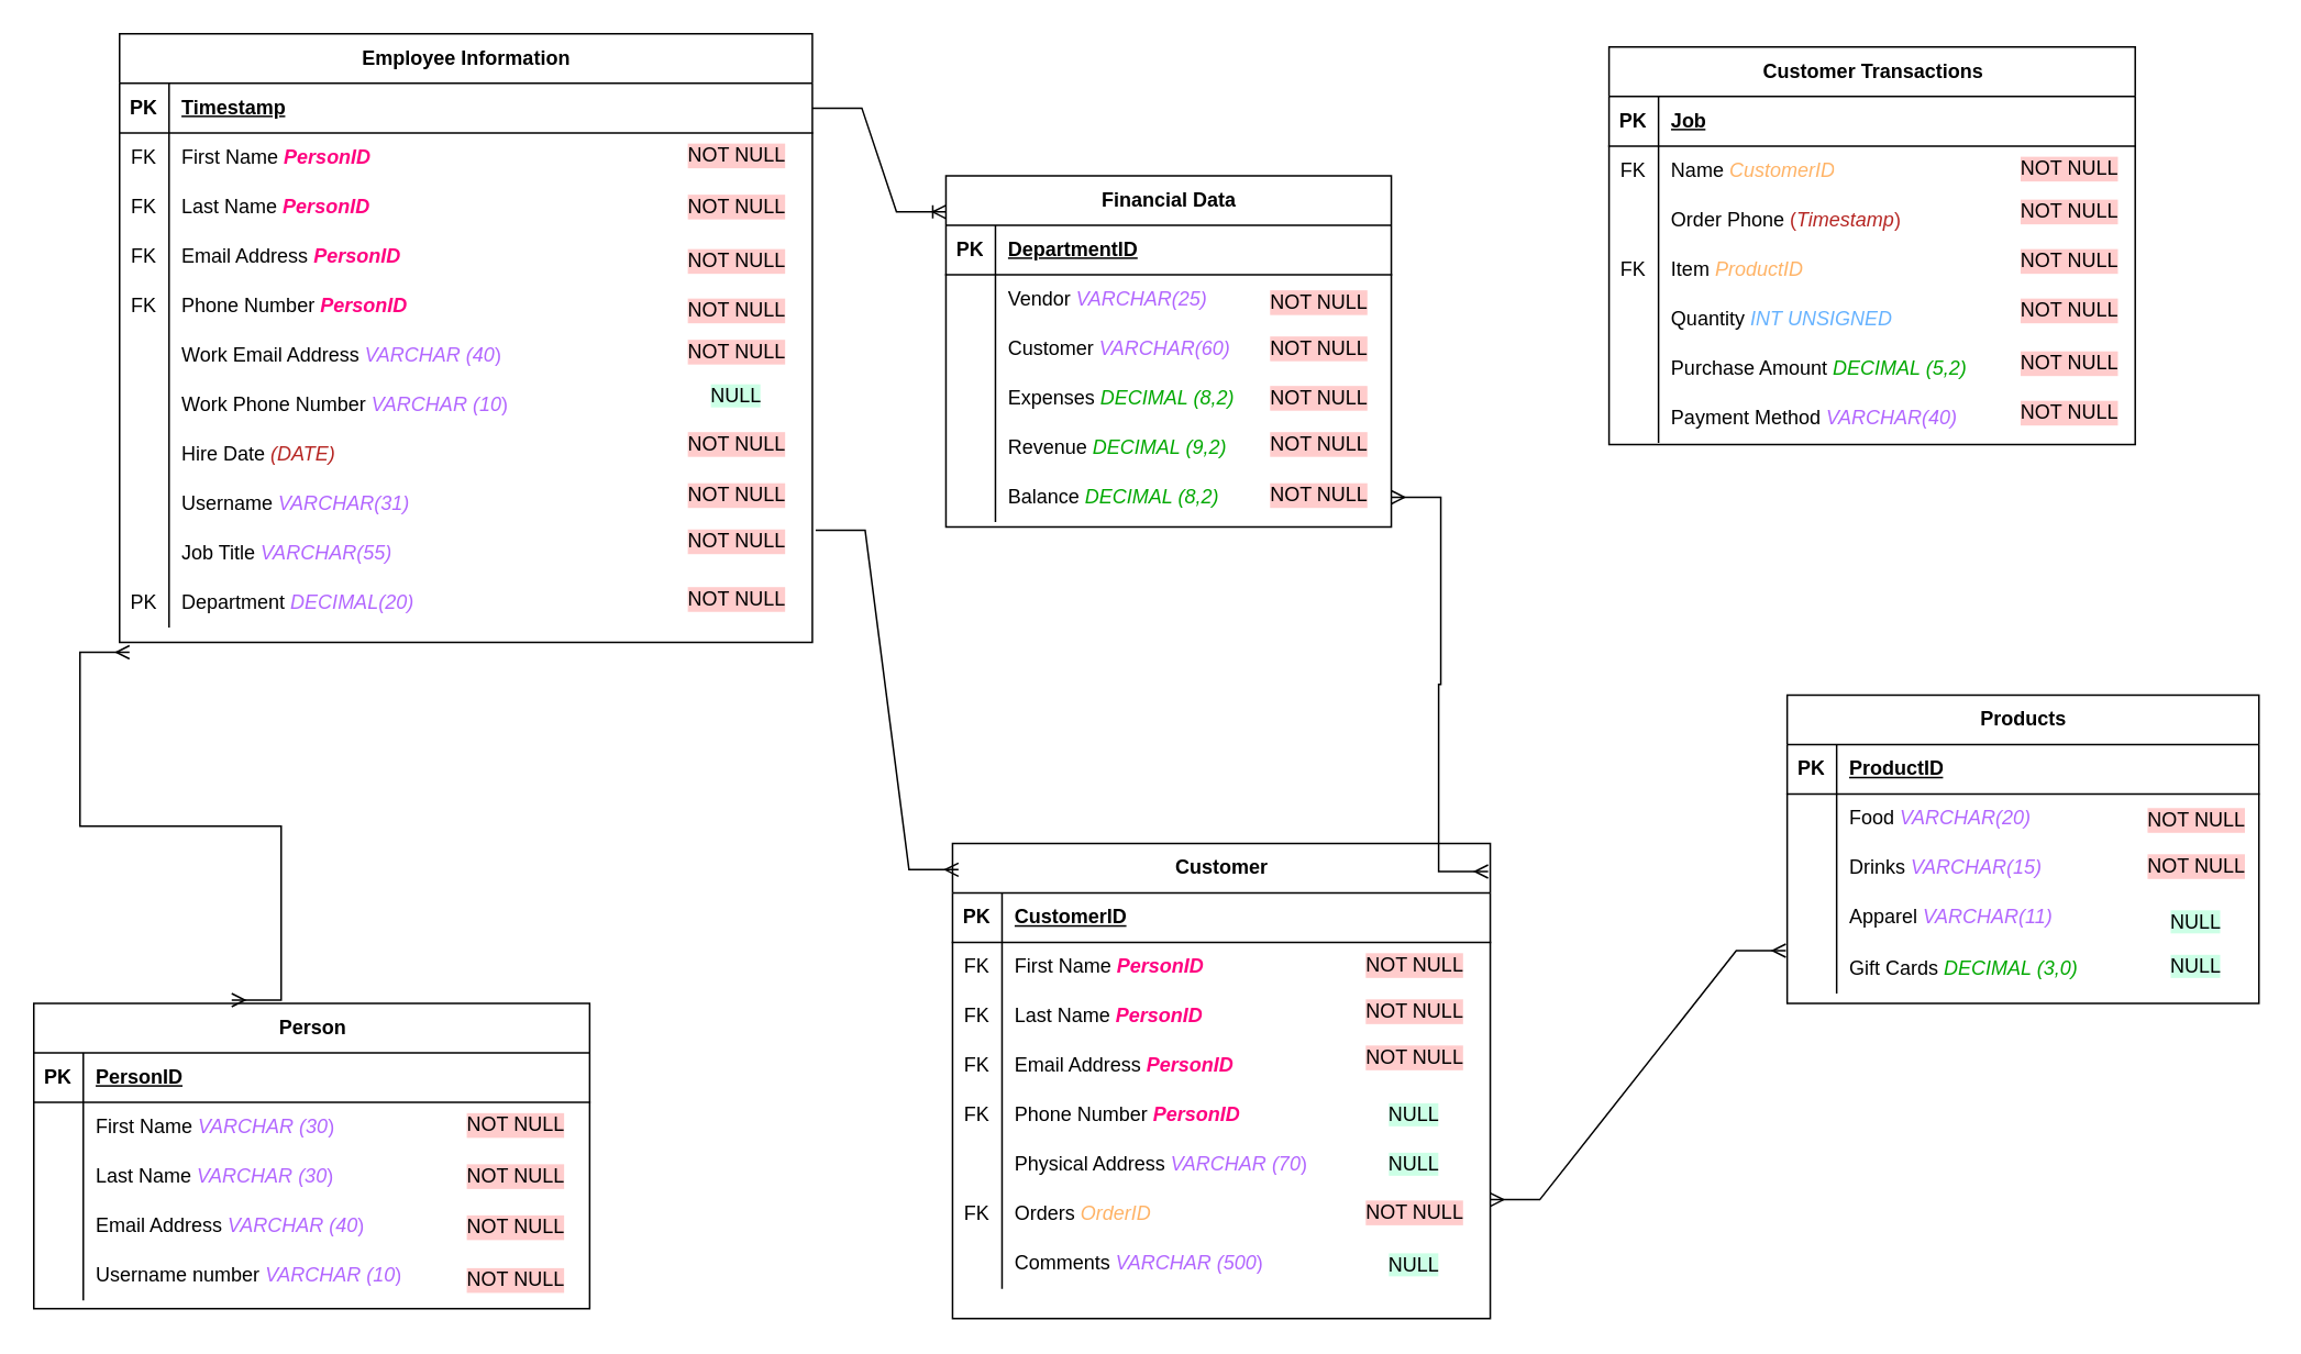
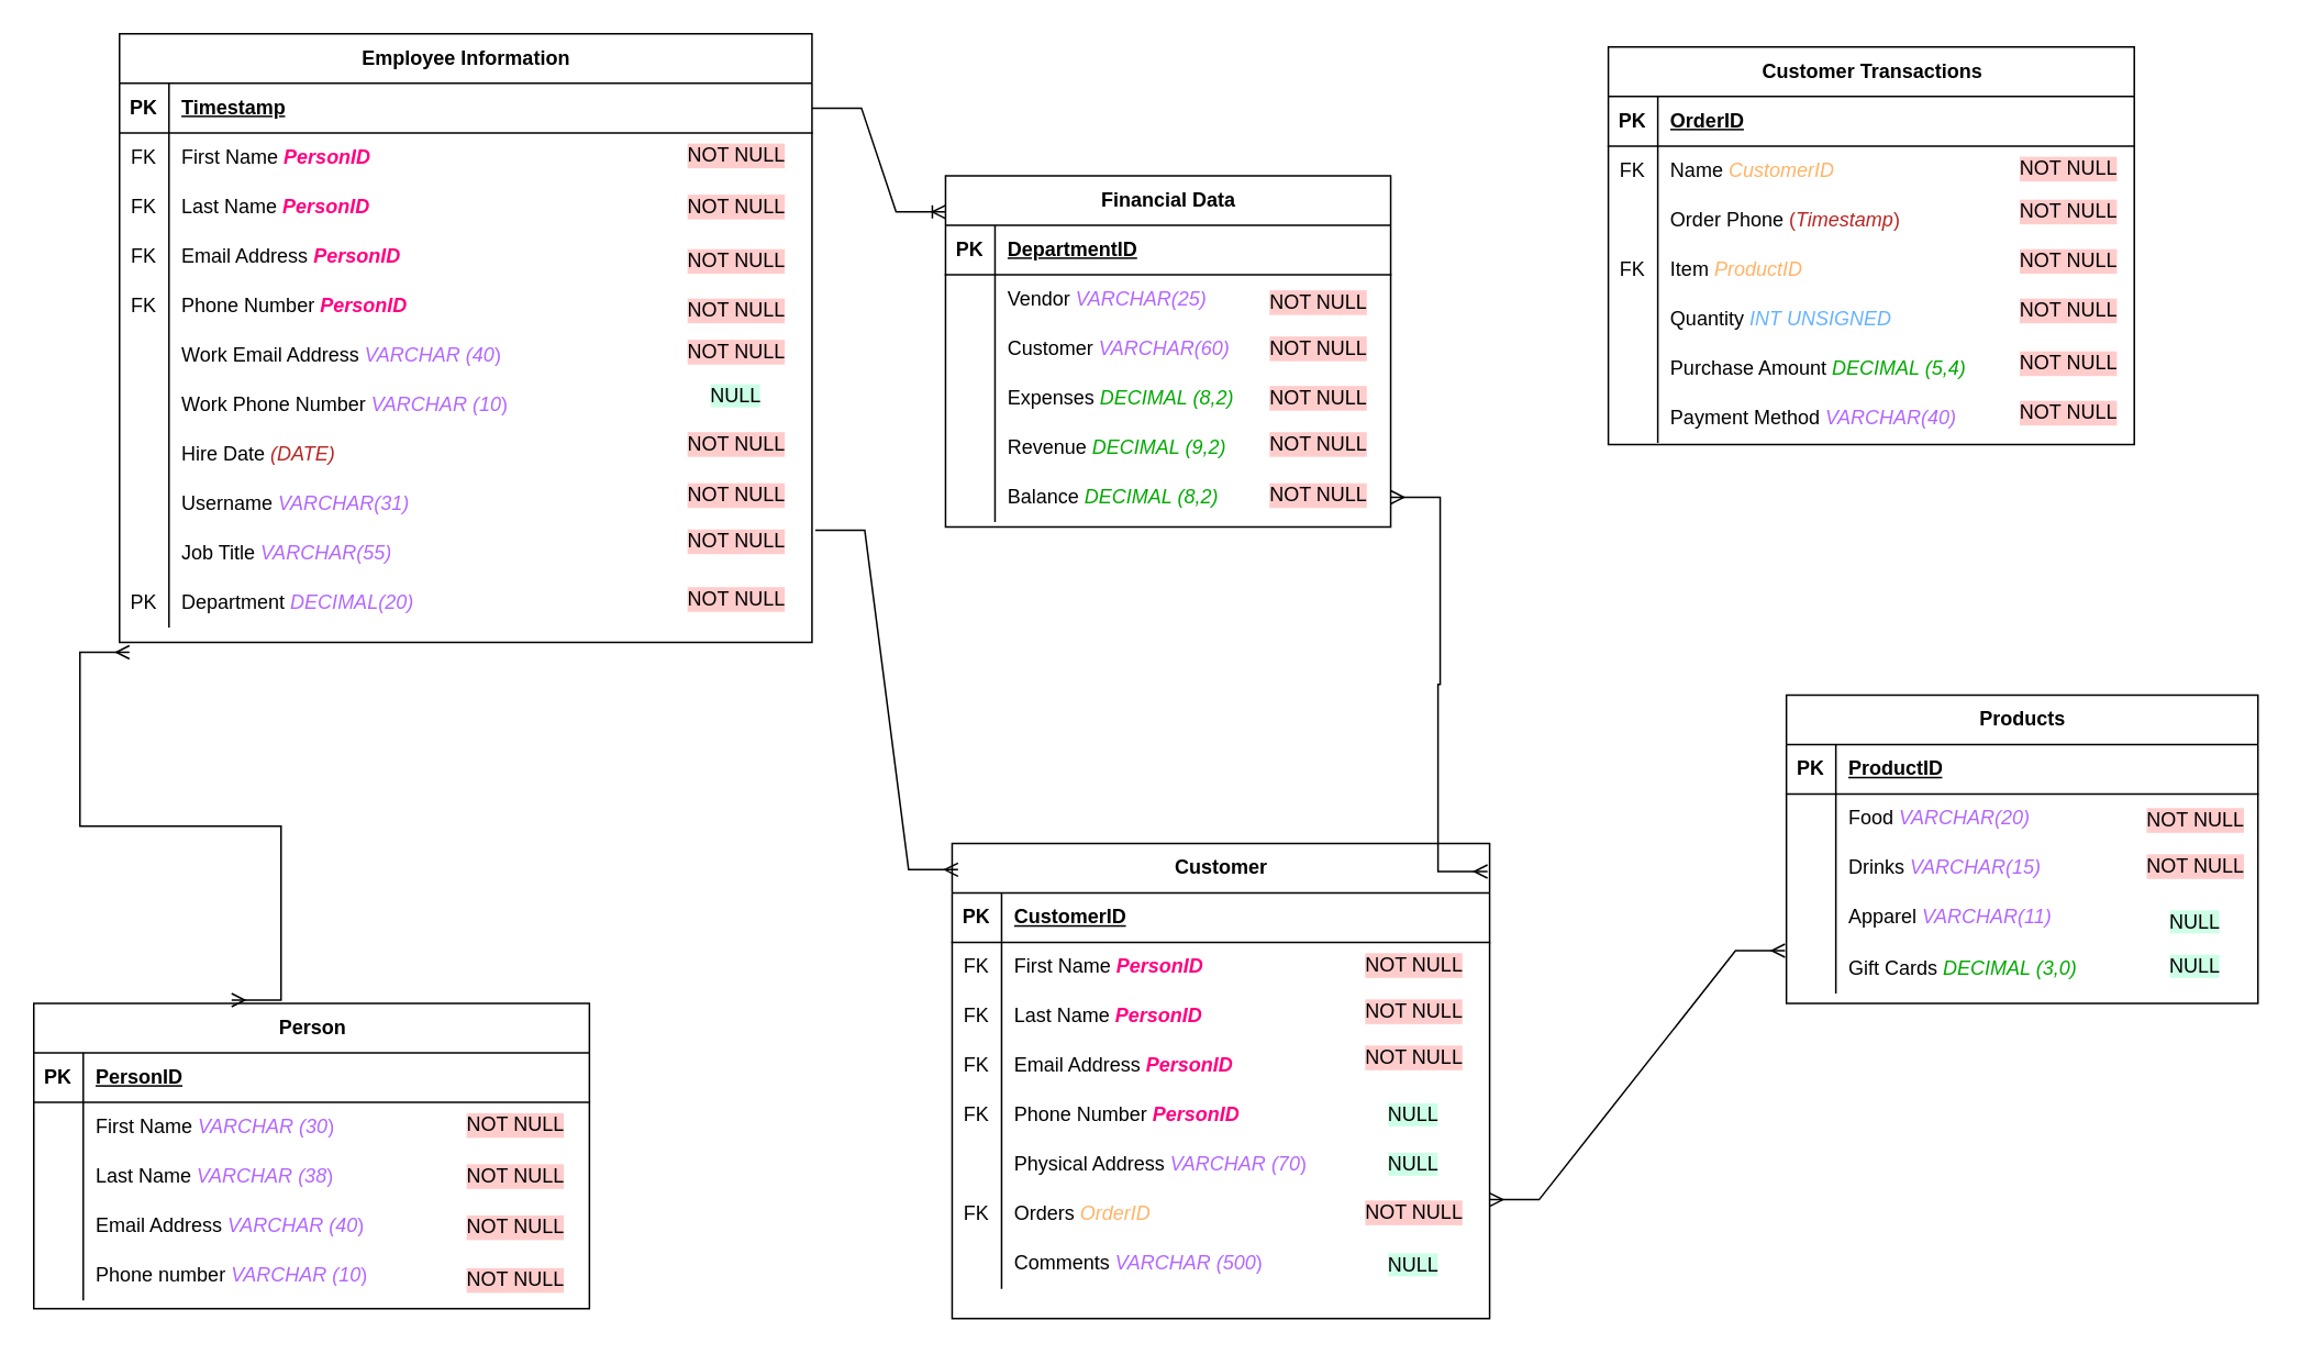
- <mxCell id="58" value="Job" style="shape=partialRectangle;connectable=0;fillColor=none;top=0;left=0;bottom=0;right=0;align=left;spacingLeft=6;fontStyle=5;overflow=hidden;whiteSpace=wrap;html=1;" vertex="1" parent="56"><mxGeometry x="30" width="289" height="30" as="geometry"><mxRectangle width="289" height="30" as="alternateBounds" /></mxGeometry></mxCell>
+ <mxCell id="58" value="OrderID" style="shape=partialRectangle;connectable=0;fillColor=none;top=0;left=0;bottom=0;right=0;align=left;spacingLeft=6;fontStyle=5;overflow=hidden;whiteSpace=wrap;html=1;" vertex="1" parent="56"><mxGeometry x="30" width="289" height="30" as="geometry"><mxRectangle width="289" height="30" as="alternateBounds" /></mxGeometry></mxCell>
- <mxCell id="73" value="Purchase Amount &lt;i&gt;&lt;font color=&quot;#00a800&quot;&gt;DECIMAL (5,2)&lt;/font&gt;&lt;/i&gt;" style="shape=partialRectangle;connectable=0;fillColor=none;top=0;left=0;bottom=0;right=0;align=left;spacingLeft=6;overflow=hidden;whiteSpace=wrap;html=1;" vertex="1" parent="71"><mxGeometry x="30" width="289" height="30" as="geometry"><mxRectangle width="289" height="30" as="alternateBounds" /></mxGeometry></mxCell>
+ <mxCell id="73" value="Purchase Amount &lt;i&gt;&lt;font color=&quot;#00a800&quot;&gt;DECIMAL (5,4)&lt;/font&gt;&lt;/i&gt;" style="shape=partialRectangle;connectable=0;fillColor=none;top=0;left=0;bottom=0;right=0;align=left;spacingLeft=6;overflow=hidden;whiteSpace=wrap;html=1;" vertex="1" parent="71"><mxGeometry x="30" width="289" height="30" as="geometry"><mxRectangle width="289" height="30" as="alternateBounds" /></mxGeometry></mxCell>
- <mxCell id="127" value="Last Name &lt;font color=&quot;#b266ff&quot;&gt;&lt;i&gt;VARCHAR (30&lt;/i&gt;)&lt;/font&gt;" style="shape=partialRectangle;connectable=0;fillColor=none;top=0;left=0;bottom=0;right=0;align=left;spacingLeft=6;overflow=hidden;whiteSpace=wrap;html=1;" vertex="1" parent="125"><mxGeometry x="30" width="307" height="30" as="geometry"><mxRectangle width="307" height="30" as="alternateBounds" /></mxGeometry></mxCell>
+ <mxCell id="127" value="Last Name &lt;font color=&quot;#b266ff&quot;&gt;&lt;i&gt;VARCHAR (38&lt;/i&gt;)&lt;/font&gt;" style="shape=partialRectangle;connectable=0;fillColor=none;top=0;left=0;bottom=0;right=0;align=left;spacingLeft=6;overflow=hidden;whiteSpace=wrap;html=1;" vertex="1" parent="125"><mxGeometry x="30" width="307" height="30" as="geometry"><mxRectangle width="307" height="30" as="alternateBounds" /></mxGeometry></mxCell>
- <mxCell id="133" value="Username number &lt;font color=&quot;#b266ff&quot;&gt;&lt;i&gt;VARCHAR (10&lt;/i&gt;)&lt;/font&gt;" style="shape=partialRectangle;connectable=0;fillColor=none;top=0;left=0;bottom=0;right=0;align=left;spacingLeft=6;overflow=hidden;whiteSpace=wrap;html=1;" vertex="1" parent="131"><mxGeometry x="30" width="307" height="30" as="geometry"><mxRectangle width="307" height="30" as="alternateBounds" /></mxGeometry></mxCell>
+ <mxCell id="133" value="Phone number &lt;font color=&quot;#b266ff&quot;&gt;&lt;i&gt;VARCHAR (10&lt;/i&gt;)&lt;/font&gt;" style="shape=partialRectangle;connectable=0;fillColor=none;top=0;left=0;bottom=0;right=0;align=left;spacingLeft=6;overflow=hidden;whiteSpace=wrap;html=1;" vertex="1" parent="131"><mxGeometry x="30" width="307" height="30" as="geometry"><mxRectangle width="307" height="30" as="alternateBounds" /></mxGeometry></mxCell>
